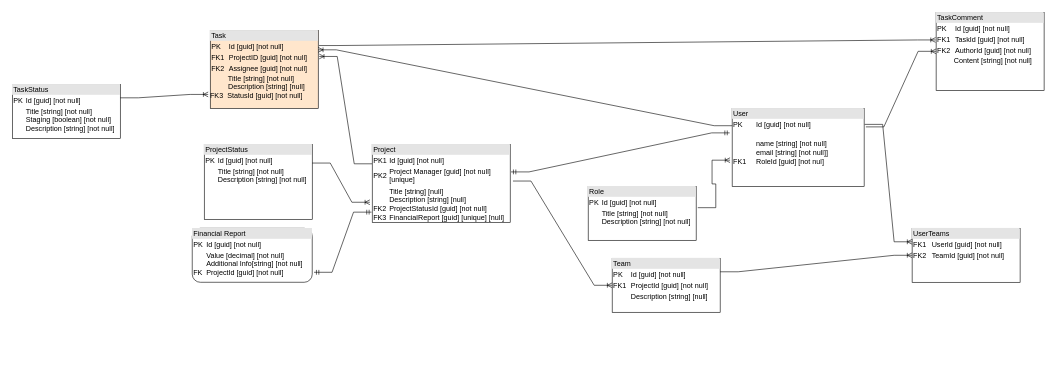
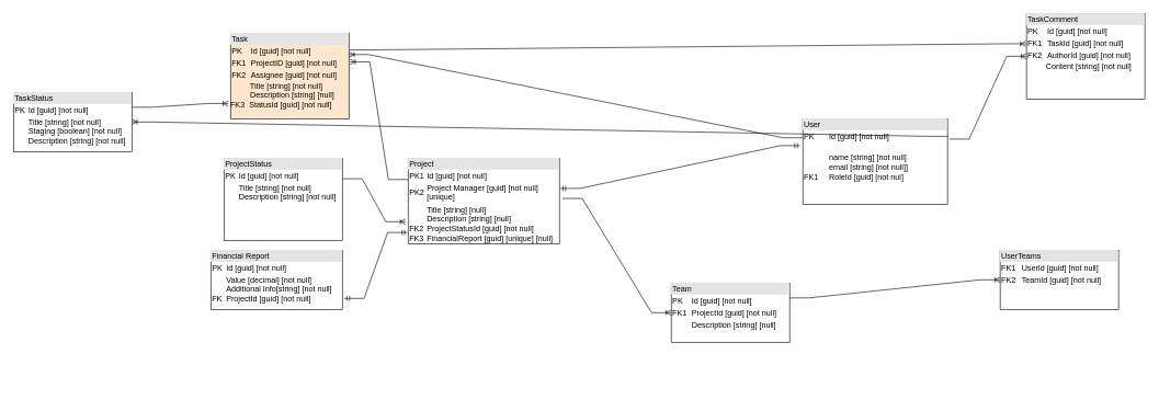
- <mxCell id="10" value="" style="edgeStyle=entityRelationEdgeStyle;fontSize=12;html=1;endArrow=ERoneToMany;rounded=0;exitX=1.004;exitY=0.206;exitDx=0;exitDy=0;entryX=0;entryY=0.25;entryDx=0;entryDy=0;exitPerimeter=0;" edge="1" parent="1" source="2" target="8"><mxGeometry width="100" height="100" relative="1" as="geometry"><mxPoint x="1230" y="60" as="sourcePoint" /><mxPoint x="1330" y="-40" as="targetPoint" /></mxGeometry></mxCell>
+ <mxCell id="10" value="" style="edgeStyle=entityRelationEdgeStyle;fontSize=12;html=1;endArrow=ERoneToMany;rounded=0;exitX=1.004;exitY=0.206;exitDx=0;exitDy=0;exitPerimeter=0;" edge="1" parent="1" source="2" target="12"><mxGeometry width="100" height="100" relative="1" as="geometry"><mxPoint x="1230" y="60" as="sourcePoint" /><mxPoint x="1330" y="-40" as="targetPoint" /></mxGeometry></mxCell>
- <mxCell id="19" value="" style="edgeStyle=entityRelationEdgeStyle;fontSize=12;html=1;endArrow=ERoneToMany;rounded=0;entryX=-0.016;entryY=0.665;entryDx=0;entryDy=0;entryPerimeter=0;exitX=1.015;exitY=0.396;exitDx=0;exitDy=0;exitPerimeter=0;" edge="1" parent="1" source="18" target="2"><mxGeometry width="100" height="100" relative="1" as="geometry"><mxPoint x="770" y="786" as="sourcePoint" /><mxPoint x="912" y="750" as="targetPoint" /></mxGeometry></mxCell>
- <mxCell id="18" value="&lt;div style=&quot;box-sizing:border-box;width:100%;background:#e4e4e4;padding:2px;&quot;&gt;Role&lt;/div&gt;&lt;table style=&quot;width:100%;font-size:1em;&quot; cellpadding=&quot;2&quot; cellspacing=&quot;0&quot;&gt;&lt;tbody&gt;&lt;tr&gt;&lt;td&gt;PK&lt;/td&gt;&lt;td&gt;Id [guid] [not null]&lt;/td&gt;&lt;/tr&gt;&lt;tr&gt;&lt;td&gt;&lt;br&gt;&lt;/td&gt;&lt;td&gt;Title [string] [not null]&lt;br&gt;Description [string] [not null]&lt;/td&gt;&lt;/tr&gt;&lt;tr&gt;&lt;td&gt;&lt;/td&gt;&lt;td&gt;&lt;br&gt;&lt;/td&gt;&lt;/tr&gt;&lt;/tbody&gt;&lt;/table&gt;" style="verticalAlign=top;align=left;overflow=fill;html=1;whiteSpace=wrap;" vertex="1" parent="1"><mxGeometry x="980" y="310" width="180" height="90" as="geometry" /></mxCell>
- <mxCell id="20" value="&lt;div style=&quot;box-sizing:border-box;width:100%;background:#e4e4e4;padding:2px;&quot;&gt;Financial Report&lt;br&gt;&lt;/div&gt;&lt;table style=&quot;width:100%;font-size:1em;&quot; cellpadding=&quot;2&quot; cellspacing=&quot;0&quot;&gt;&lt;tbody&gt;&lt;tr&gt;&lt;td&gt;PK&lt;/td&gt;&lt;td&gt;Id [guid] [not null]&lt;/td&gt;&lt;/tr&gt;&lt;tr&gt;&lt;td&gt;&lt;br&gt;&lt;br&gt;FK&lt;/td&gt;&lt;td&gt;Value [decimal] [not null]&lt;br&gt;Additional Info[string] [not null]&lt;br&gt;ProjectId [guid] [not null]&lt;/td&gt;&lt;/tr&gt;&lt;tr&gt;&lt;td&gt;&lt;/td&gt;&lt;td&gt;&lt;br&gt;&lt;/td&gt;&lt;/tr&gt;&lt;/tbody&gt;&lt;/table&gt;" style="verticalAlign=top;align=left;overflow=fill;html=1;whiteSpace=wrap;rounded=1;" vertex="1" parent="1"><mxGeometry x="320" y="380" width="200" height="90" as="geometry" /></mxCell>
+ <mxCell id="20" value="&lt;div style=&quot;box-sizing:border-box;width:100%;background:#e4e4e4;padding:2px;&quot;&gt;Financial Report&lt;br&gt;&lt;/div&gt;&lt;table style=&quot;width:100%;font-size:1em;&quot; cellpadding=&quot;2&quot; cellspacing=&quot;0&quot;&gt;&lt;tbody&gt;&lt;tr&gt;&lt;td&gt;PK&lt;/td&gt;&lt;td&gt;Id [guid] [not null]&lt;/td&gt;&lt;/tr&gt;&lt;tr&gt;&lt;td&gt;&lt;br&gt;&lt;br&gt;FK&lt;/td&gt;&lt;td&gt;Value [decimal] [not null]&lt;br&gt;Additional Info[string] [not null]&lt;br&gt;ProjectId [guid] [not null]&lt;/td&gt;&lt;/tr&gt;&lt;tr&gt;&lt;td&gt;&lt;/td&gt;&lt;td&gt;&lt;br&gt;&lt;/td&gt;&lt;/tr&gt;&lt;/tbody&gt;&lt;/table&gt;" style="verticalAlign=top;align=left;overflow=fill;html=1;whiteSpace=wrap;" vertex="1" parent="1"><mxGeometry x="320" y="380" width="200" height="90" as="geometry" /></mxCell>
